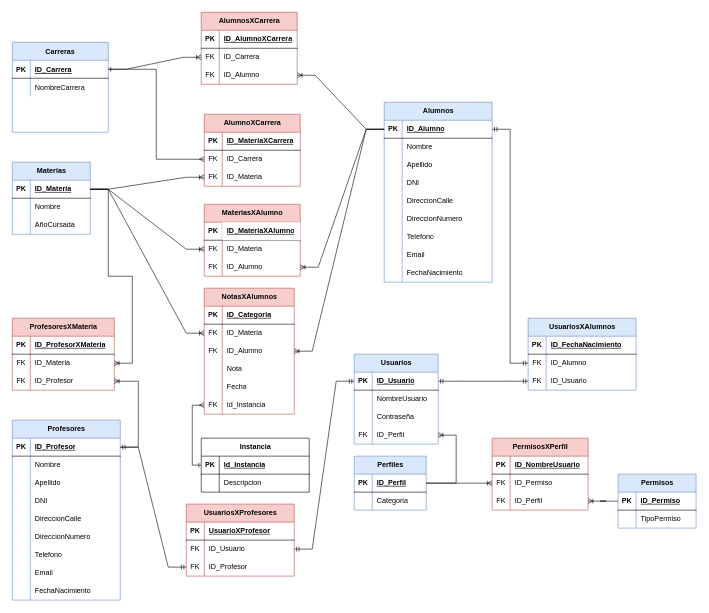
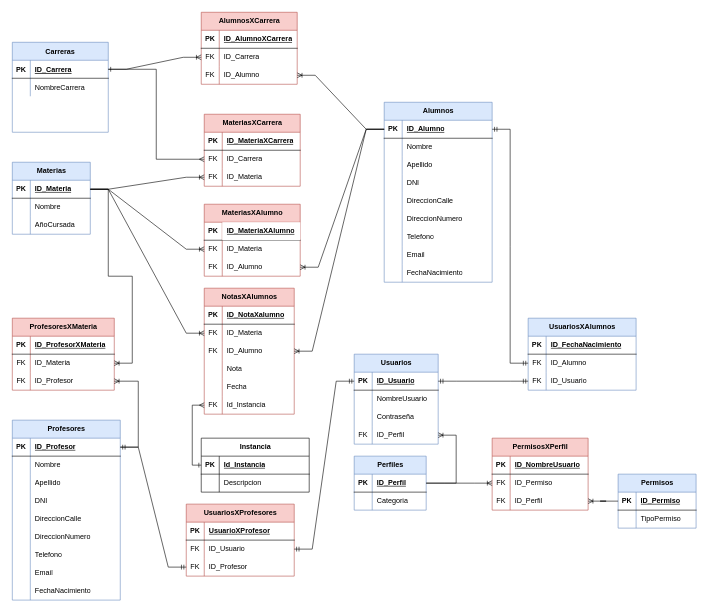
- <mxCell id="23" value="AlumnoXCarrera" style="shape=table;startSize=30;container=1;collapsible=1;childLayout=tableLayout;fixedRows=1;rowLines=0;fontStyle=1;align=center;resizeLast=1;html=1;fillColor=#f8cecc;strokeColor=#b85450;" parent="1" vertex="1"><mxGeometry x="340" y="190" width="160" height="120" as="geometry" /></mxCell>
+ <mxCell id="23" value="MateriasXCarrera" style="shape=table;startSize=30;container=1;collapsible=1;childLayout=tableLayout;fixedRows=1;rowLines=0;fontStyle=1;align=center;resizeLast=1;html=1;fillColor=#f8cecc;strokeColor=#b85450;" parent="1" vertex="1"><mxGeometry x="340" y="190" width="160" height="120" as="geometry" /></mxCell>
- <mxCell id="56" value="ID_Categoria" style="shape=partialRectangle;connectable=0;fillColor=none;top=0;left=0;bottom=0;right=0;align=left;spacingLeft=6;fontStyle=5;overflow=hidden;whiteSpace=wrap;html=1;" parent="54" vertex="1"><mxGeometry x="30" width="120" height="30" as="geometry"><mxRectangle width="120" height="30" as="alternateBounds" /></mxGeometry></mxCell>
+ <mxCell id="56" value="ID_NotaXalumno" style="shape=partialRectangle;connectable=0;fillColor=none;top=0;left=0;bottom=0;right=0;align=left;spacingLeft=6;fontStyle=5;overflow=hidden;whiteSpace=wrap;html=1;" parent="54" vertex="1"><mxGeometry x="30" width="120" height="30" as="geometry"><mxRectangle width="120" height="30" as="alternateBounds" /></mxGeometry></mxCell>
